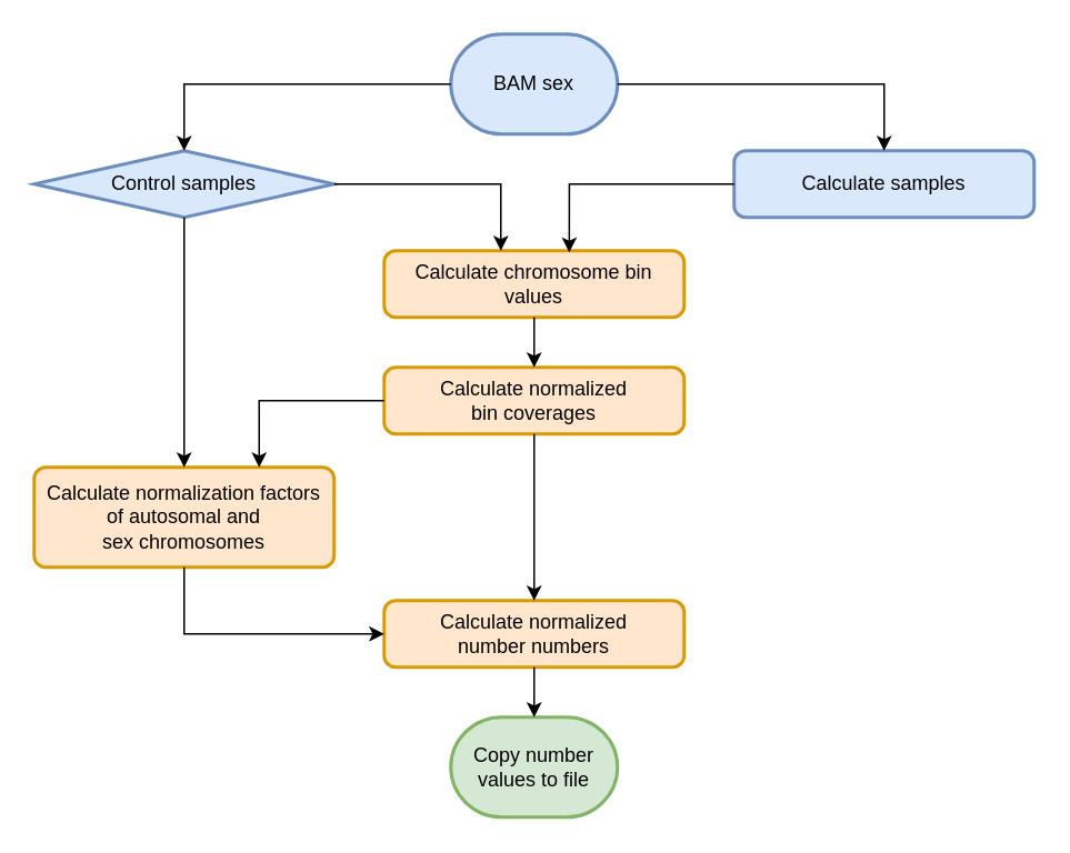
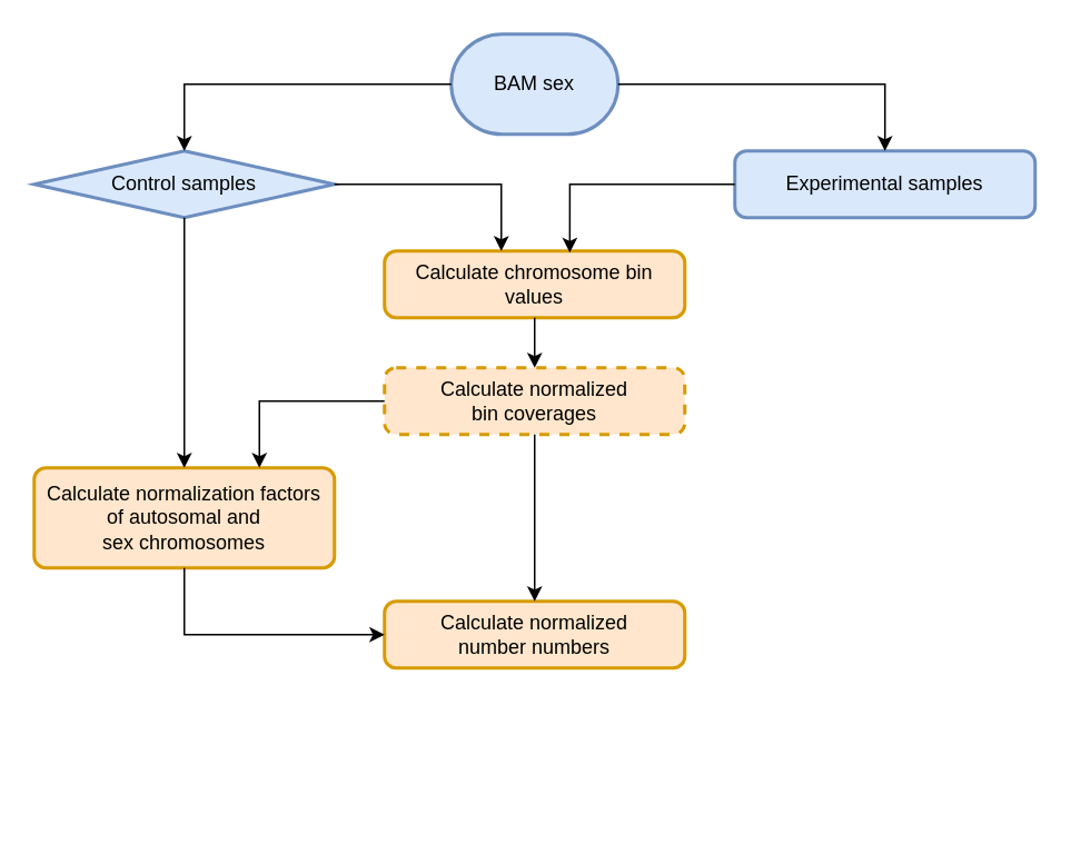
- <mxCell id="5" value="Calculate samples" style="rounded=1;whiteSpace=wrap;html=1;absoluteArcSize=1;arcSize=14;strokeWidth=2;fillColor=#dae8fc;strokeColor=#6c8ebf;" vertex="1" parent="1"><mxGeometry x="440" y="90" width="180" height="40" as="geometry" /></mxCell>
+ <mxCell id="5" value="Experimental samples" style="rounded=1;whiteSpace=wrap;html=1;absoluteArcSize=1;arcSize=14;strokeWidth=2;fillColor=#dae8fc;strokeColor=#6c8ebf;" vertex="1" parent="1"><mxGeometry x="440" y="90" width="180" height="40" as="geometry" /></mxCell>
- <mxCell id="6" value="&lt;div&gt;Calculate normalized &lt;br&gt;&lt;/div&gt;&lt;div&gt;bin coverages&lt;/div&gt;" style="rounded=1;whiteSpace=wrap;html=1;absoluteArcSize=1;arcSize=14;strokeWidth=2;fillColor=#ffe6cc;strokeColor=#d79b00;" vertex="1" parent="1"><mxGeometry x="230" y="220" width="180" height="40" as="geometry" /></mxCell>
+ <mxCell id="6" value="&lt;div&gt;Calculate normalized &lt;br&gt;&lt;/div&gt;&lt;div&gt;bin coverages&lt;/div&gt;" style="rounded=1;whiteSpace=wrap;html=1;absoluteArcSize=1;arcSize=14;strokeWidth=2;fillColor=#ffe6cc;strokeColor=#d79b00;dashed=1;" vertex="1" parent="1"><mxGeometry x="230" y="220" width="180" height="40" as="geometry" /></mxCell>
- <mxCell id="16" style="edgeStyle=orthogonalEdgeStyle;rounded=0;orthogonalLoop=1;jettySize=auto;html=1;exitX=0.5;exitY=1;exitDx=0;exitDy=0;entryX=0.5;entryY=0;entryDx=0;entryDy=0;entryPerimeter=0;" edge="1" parent="1" source="7" target="3"><mxGeometry relative="1" as="geometry" /></mxCell>
- <mxCell id="3" value="Copy number values to file" style="strokeWidth=2;html=1;shape=mxgraph.flowchart.terminator;whiteSpace=wrap;fillColor=#d5e8d4;strokeColor=#82b366;" vertex="1" parent="1"><mxGeometry x="270" y="430" width="100" height="60" as="geometry" /></mxCell>
